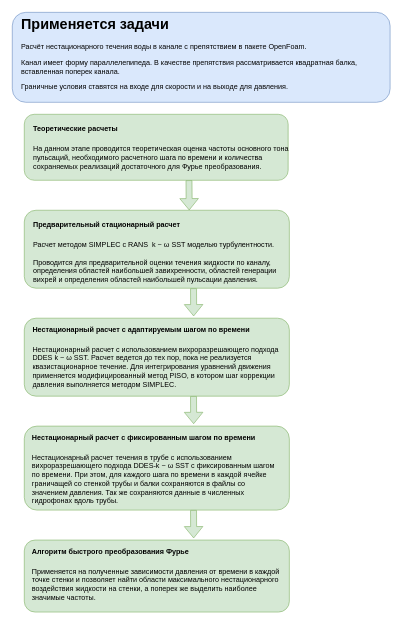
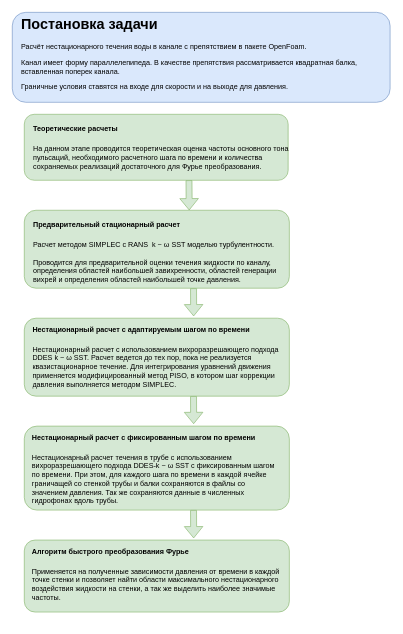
- <mxCell id="3" value="&lt;h1&gt;Применяется задачи&lt;/h1&gt;&lt;p&gt;Расчёт нестационарного течения воды в канале с препятствием в пакете OpenFoam.&lt;/p&gt;&lt;p&gt;Канал имеет форму&amp;nbsp;параллелепипеда. В качестве препятствия рассматривается квадратная балка, вставленная поперек канала.&lt;/p&gt;&lt;p&gt;Граничные условия ставятся на входе для скорости и на выходе для давления.&lt;/p&gt;&lt;p&gt;&lt;br&gt;&lt;/p&gt;" style="text;html=1;strokeColor=none;fillColor=none;spacing=5;spacingTop=-20;whiteSpace=wrap;overflow=hidden;rounded=0;" vertex="1" parent="1"><mxGeometry x="30" y="20" width="590" height="220" as="geometry" /></mxCell>
+ <mxCell id="3" value="&lt;h1&gt;Постановка задачи&lt;/h1&gt;&lt;p&gt;Расчёт нестационарного течения воды в канале с препятствием в пакете OpenFoam.&lt;/p&gt;&lt;p&gt;Канал имеет форму&amp;nbsp;параллелепипеда. В качестве препятствия рассматривается квадратная балка, вставленная поперек канала.&lt;/p&gt;&lt;p&gt;Граничные условия ставятся на входе для скорости и на выходе для давления.&lt;/p&gt;&lt;p&gt;&lt;br&gt;&lt;/p&gt;" style="text;html=1;strokeColor=none;fillColor=none;spacing=5;spacingTop=-20;whiteSpace=wrap;overflow=hidden;rounded=0;" vertex="1" parent="1"><mxGeometry x="30" y="20" width="590" height="220" as="geometry" /></mxCell>
- <mxCell id="8" value="&lt;h1&gt;&lt;span style=&quot;font-size: 12px&quot;&gt;Предварительный стационарный расчет&lt;/span&gt;&lt;/h1&gt;&lt;div&gt;Расчет методом SIMPLEС с RANS&amp;nbsp; k − ω SST моделью турбулентности.&amp;nbsp;&lt;/div&gt;&lt;div&gt;&lt;br&gt;&lt;/div&gt;&lt;div&gt;Проводится для предварительной оценки течения жидкости по каналу, определения областей наибольшей завихренности, областей генерации вихрей и определения областей наибольшей пульсации давления.&lt;/div&gt;" style="text;html=1;strokeColor=none;fillColor=none;spacing=5;spacingTop=-20;whiteSpace=wrap;overflow=hidden;rounded=0;" vertex="1" parent="1"><mxGeometry x="50" y="350" width="422" height="140" as="geometry" /></mxCell>
+ <mxCell id="8" value="&lt;h1&gt;&lt;span style=&quot;font-size: 12px&quot;&gt;Предварительный стационарный расчет&lt;/span&gt;&lt;/h1&gt;&lt;div&gt;Расчет методом SIMPLEС с RANS&amp;nbsp; k − ω SST моделью турбулентности.&amp;nbsp;&lt;/div&gt;&lt;div&gt;&lt;br&gt;&lt;/div&gt;&lt;div&gt;Проводится для предварительной оценки течения жидкости по каналу, определения областей наибольшей завихренности, областей генерации вихрей и определения областей наибольшей точке давления.&lt;/div&gt;" style="text;html=1;strokeColor=none;fillColor=none;spacing=5;spacingTop=-20;whiteSpace=wrap;overflow=hidden;rounded=0;" vertex="1" parent="1"><mxGeometry x="50" y="350" width="422" height="140" as="geometry" /></mxCell>
- <mxCell id="17" value="&lt;h1&gt;&lt;span style=&quot;font-size: 12px&quot;&gt;Алгоритм быстрого преобразования Фурье&lt;/span&gt;&lt;/h1&gt;&lt;div&gt;&lt;div&gt;Применяется на полученные зависимости давления от времени в каждой точке стенки и позволяет найти области максимального нестационарного воздействия жидкости на стенки, а поперек же выделить наиболее значимые частоты.&lt;/div&gt;&lt;/div&gt;&lt;div&gt;&lt;br&gt;&lt;/div&gt;" style="text;html=1;strokeColor=none;fillColor=none;spacing=5;spacingTop=-20;whiteSpace=wrap;overflow=hidden;rounded=0;" vertex="1" parent="1"><mxGeometry x="47.5" y="894.94" width="423" height="140" as="geometry" /></mxCell>
+ <mxCell id="17" value="&lt;h1&gt;&lt;span style=&quot;font-size: 12px&quot;&gt;Алгоритм быстрого преобразования Фурье&lt;/span&gt;&lt;/h1&gt;&lt;div&gt;&lt;div&gt;Применяется на полученные зависимости давления от времени в каждой точке стенки и позволяет найти области максимального нестационарного воздействия жидкости на стенки, а так же выделить наиболее значимые частоты.&lt;/div&gt;&lt;/div&gt;&lt;div&gt;&lt;br&gt;&lt;/div&gt;" style="text;html=1;strokeColor=none;fillColor=none;spacing=5;spacingTop=-20;whiteSpace=wrap;overflow=hidden;rounded=0;" vertex="1" parent="1"><mxGeometry x="47.5" y="894.94" width="423" height="140" as="geometry" /></mxCell>
